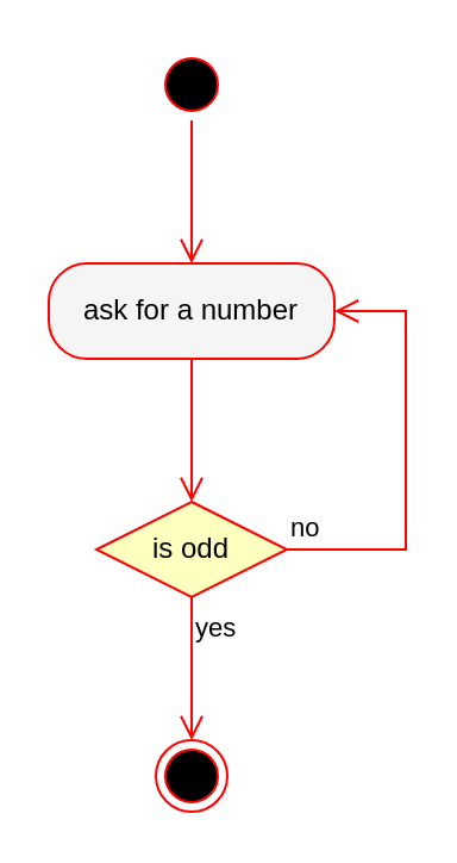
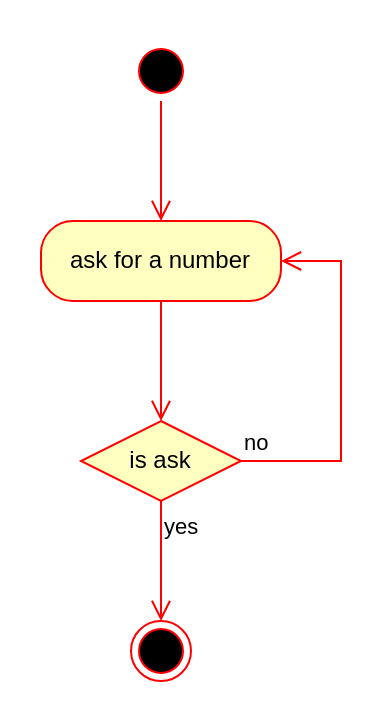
- <mxCell id="4" value="ask for a number" style="rounded=1;whiteSpace=wrap;html=1;arcSize=40;fontColor=#000000;fillColor=#f5f5f5;strokeColor=#ff0000;" vertex="1" parent="1"><mxGeometry x="20" y="110" width="120" height="40" as="geometry" /></mxCell>
+ <mxCell id="4" value="ask for a number" style="rounded=1;whiteSpace=wrap;html=1;arcSize=40;fontColor=#000000;fillColor=#ffffc0;strokeColor=#ff0000;" vertex="1" parent="1"><mxGeometry x="20" y="110" width="120" height="40" as="geometry" /></mxCell>
- <mxCell id="6" value="is odd" style="rhombus;whiteSpace=wrap;html=1;fontColor=#000000;fillColor=#ffffc0;strokeColor=#ff0000;" vertex="1" parent="1"><mxGeometry x="40" y="210" width="80" height="40" as="geometry" /></mxCell>
+ <mxCell id="6" value="is ask" style="rhombus;whiteSpace=wrap;html=1;fontColor=#000000;fillColor=#ffffc0;strokeColor=#ff0000;" vertex="1" parent="1"><mxGeometry x="40" y="210" width="80" height="40" as="geometry" /></mxCell>
